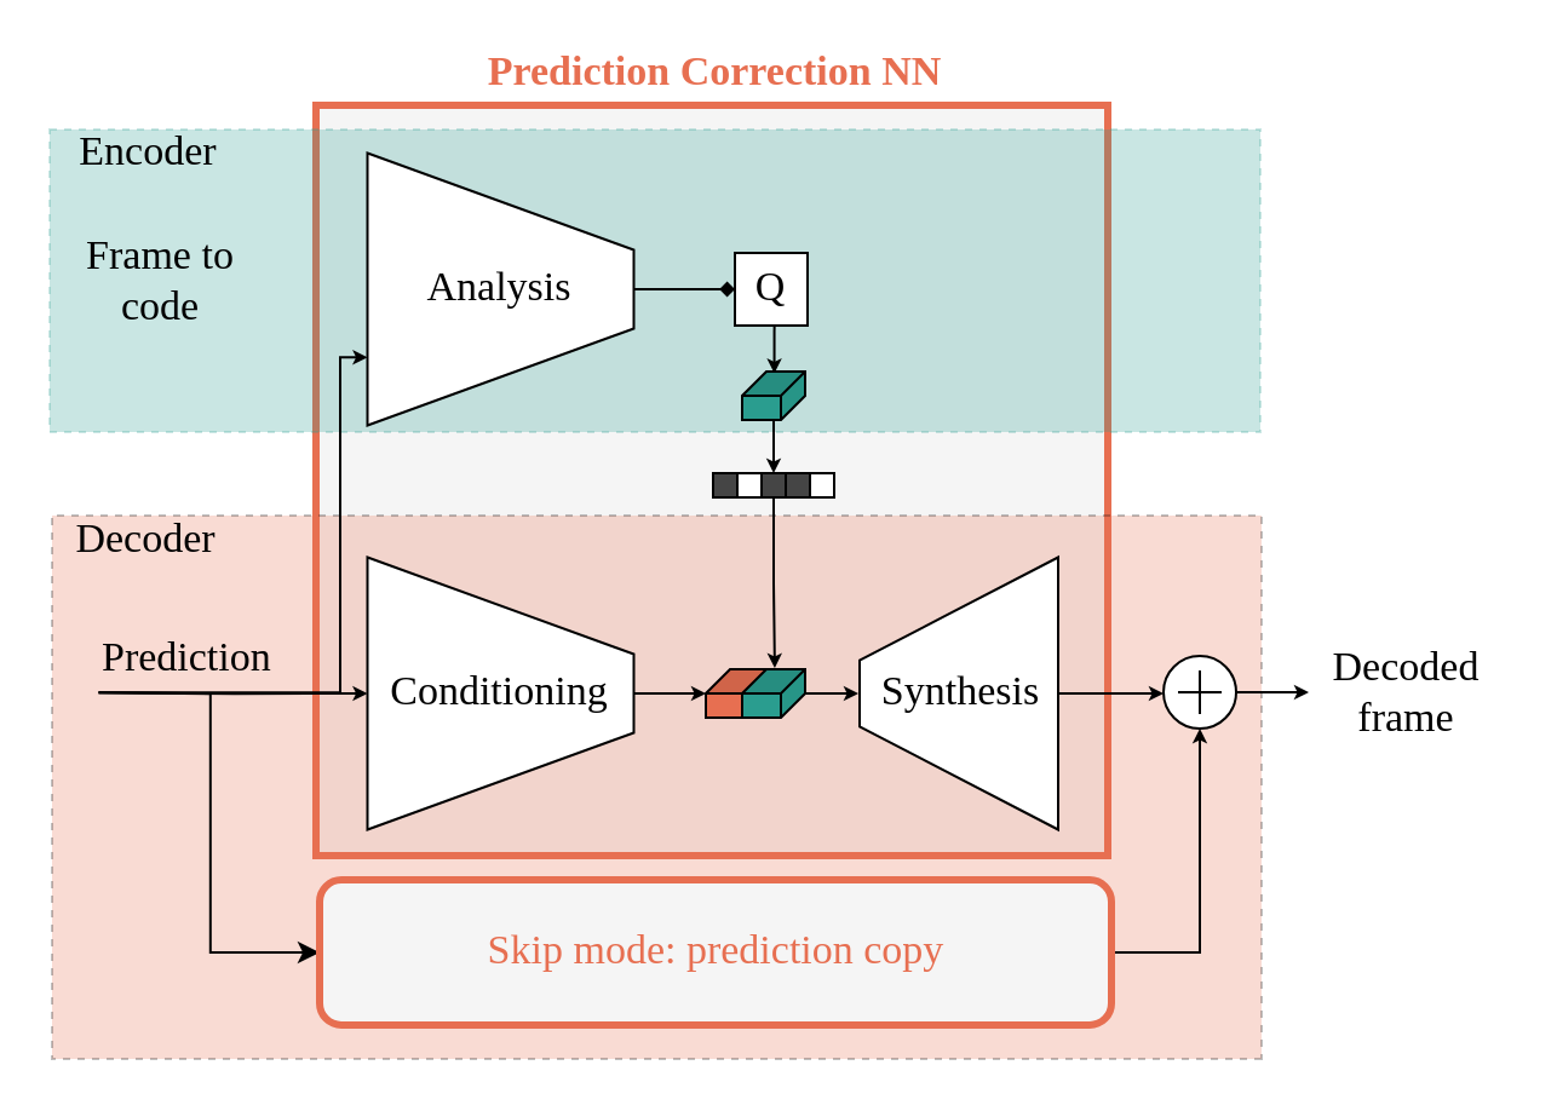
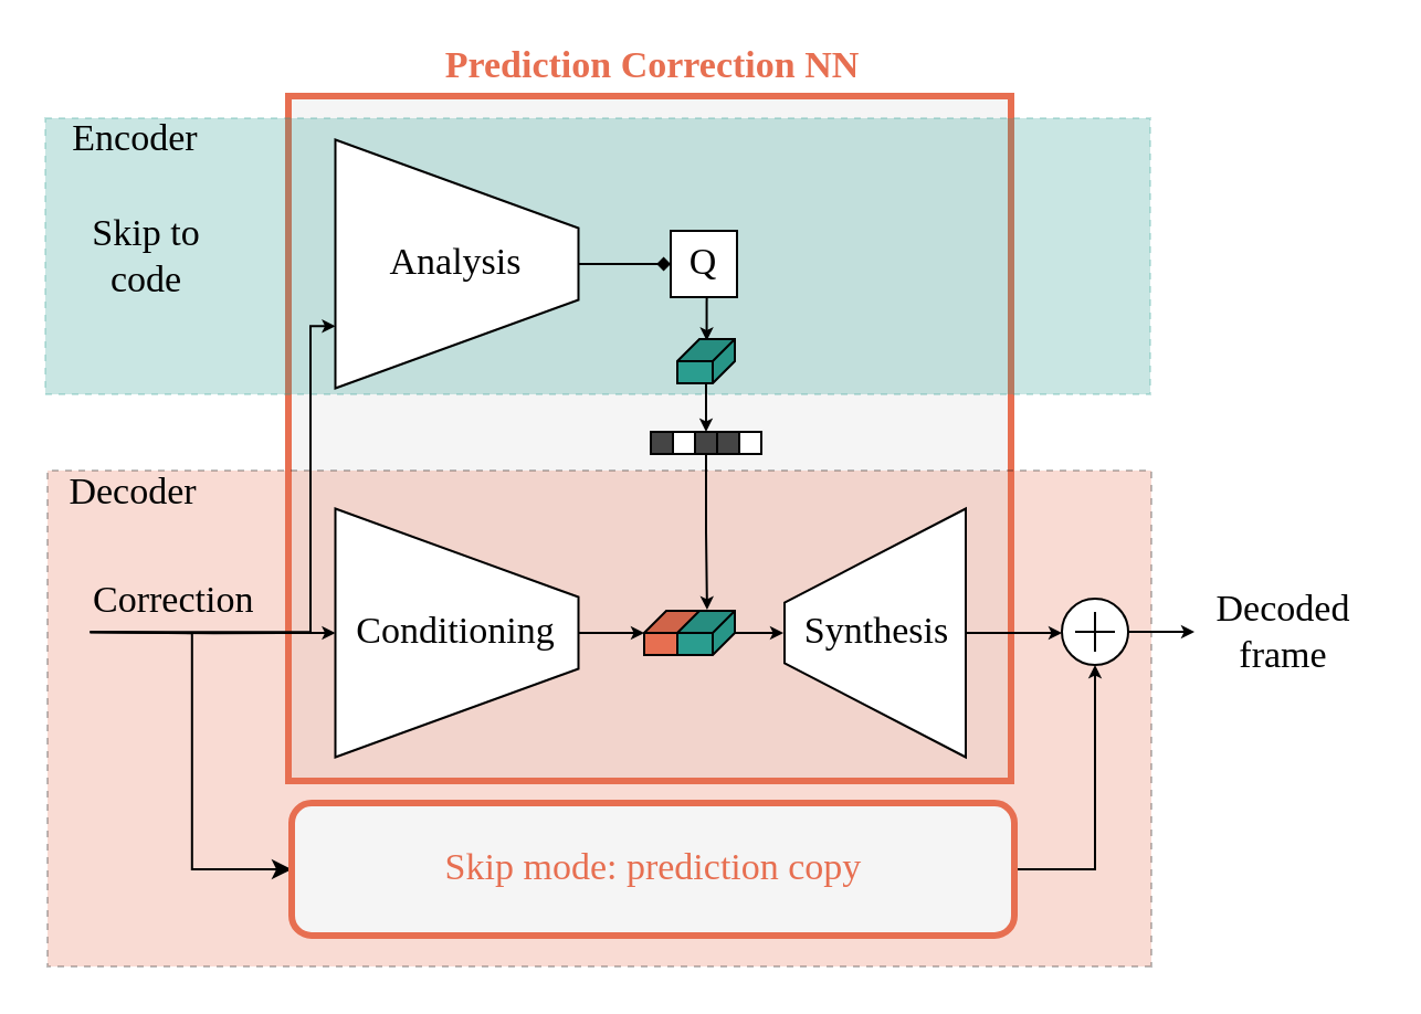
- <mxCell id="26" value="Frame to code" style="text;html=1;strokeColor=none;fillColor=none;align=center;verticalAlign=middle;whiteSpace=wrap;rounded=0;fontFamily=Raleway;fontSize=17;fontStyle=0;strokeWidth=1;" parent="1" vertex="1"><mxGeometry x="26" y="106" width="80" height="20" as="geometry" /></mxCell>
+ <mxCell id="26" value="Skip to code" style="text;html=1;strokeColor=none;fillColor=none;align=center;verticalAlign=middle;whiteSpace=wrap;rounded=0;fontFamily=Raleway;fontSize=17;fontStyle=0;strokeWidth=1;" parent="1" vertex="1"><mxGeometry x="26" y="106" width="80" height="20" as="geometry" /></mxCell>
- <mxCell id="30" value="&lt;font style=&quot;font-size: 17px&quot; face=&quot;Raleway&quot;&gt;Prediction&lt;br&gt;&lt;/font&gt;" style="text;html=1;strokeColor=none;fillColor=none;align=left;verticalAlign=middle;whiteSpace=wrap;rounded=0;labelBackgroundColor=none;fontSize=21;opacity=25;fontStyle=0;strokeWidth=1;" parent="1" vertex="1"><mxGeometry x="40" y="256.75" width="90" height="25" as="geometry" /></mxCell>
+ <mxCell id="30" value="&lt;font style=&quot;font-size: 17px&quot; face=&quot;Raleway&quot;&gt;Correction&lt;br&gt;&lt;/font&gt;" style="text;html=1;strokeColor=none;fillColor=none;align=left;verticalAlign=middle;whiteSpace=wrap;rounded=0;labelBackgroundColor=none;fontSize=21;opacity=25;fontStyle=0;strokeWidth=1;" parent="1" vertex="1"><mxGeometry x="40" y="256.75" width="90" height="25" as="geometry" /></mxCell>
